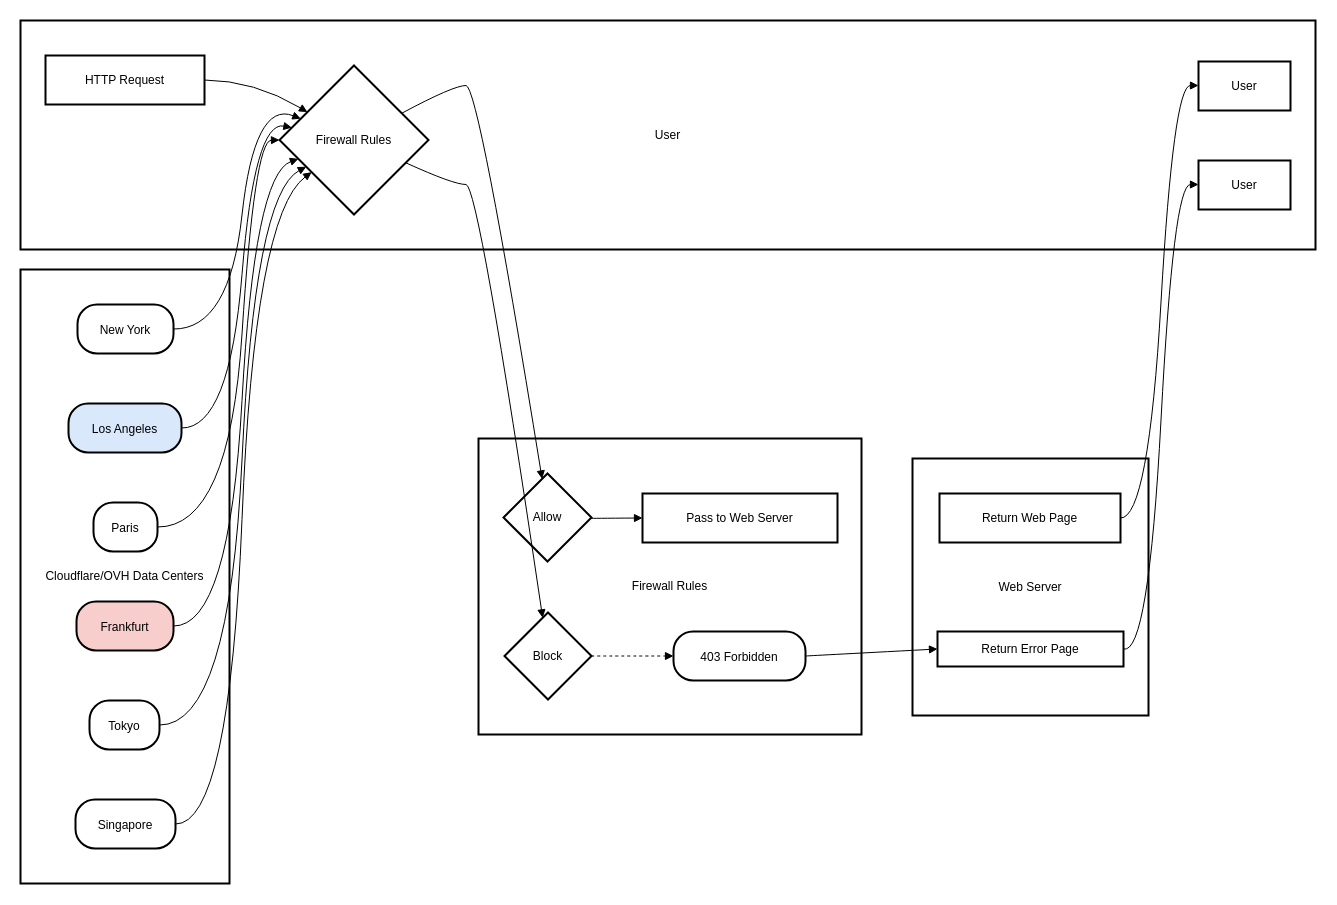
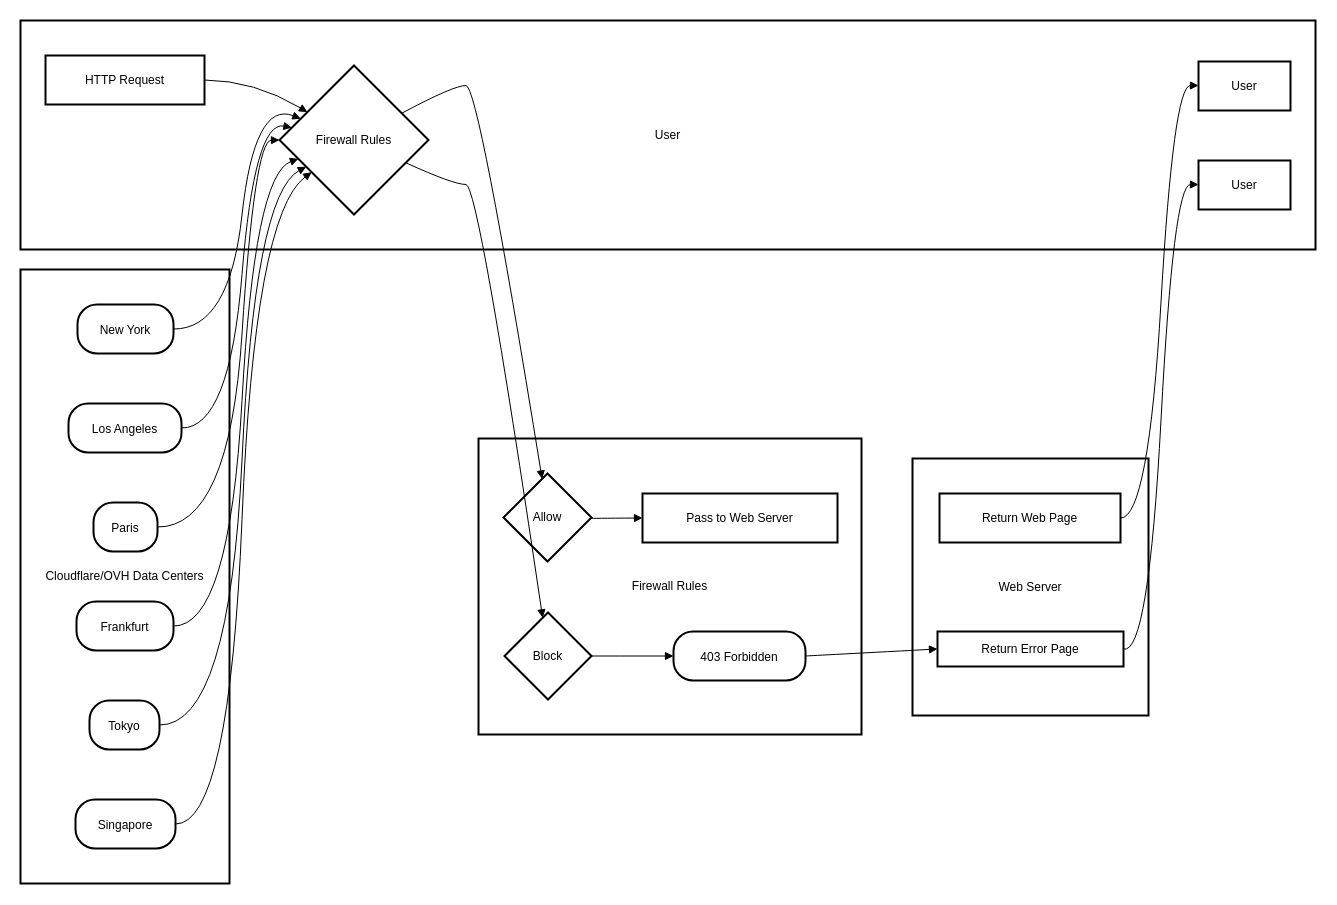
- <mxCell id="15" value="Los Angeles" style="rounded=1;arcSize=40;strokeWidth=2;fillColor=#dae8fc;" vertex="1" parent="1"><mxGeometry x="68" y="403" width="113" height="49" as="geometry" /></mxCell>
+ <mxCell id="15" value="Los Angeles" style="rounded=1;arcSize=40;strokeWidth=2" vertex="1" parent="1"><mxGeometry x="68" y="403" width="113" height="49" as="geometry" /></mxCell>
- <mxCell id="17" value="Frankfurt" style="rounded=1;arcSize=40;strokeWidth=2;fillColor=#f8cecc;" vertex="1" parent="1"><mxGeometry x="76" y="601" width="97" height="49" as="geometry" /></mxCell>
+ <mxCell id="17" value="Frankfurt" style="rounded=1;arcSize=40;strokeWidth=2" vertex="1" parent="1"><mxGeometry x="76" y="601" width="97" height="49" as="geometry" /></mxCell>
- <mxCell id="26" value="" style="curved=1;startArrow=none;endArrow=block;exitX=1;exitY=0.5;entryX=0;entryY=0.5;dashed=1;" edge="1" parent="1" source="9" target="11"><mxGeometry relative="1" as="geometry"><Array as="points" /></mxGeometry></mxCell>
+ <mxCell id="26" value="" style="curved=1;startArrow=none;endArrow=block;exitX=1;exitY=0.5;entryX=0;entryY=0.5;" edge="1" parent="1" source="9" target="11"><mxGeometry relative="1" as="geometry"><Array as="points" /></mxGeometry></mxCell>
